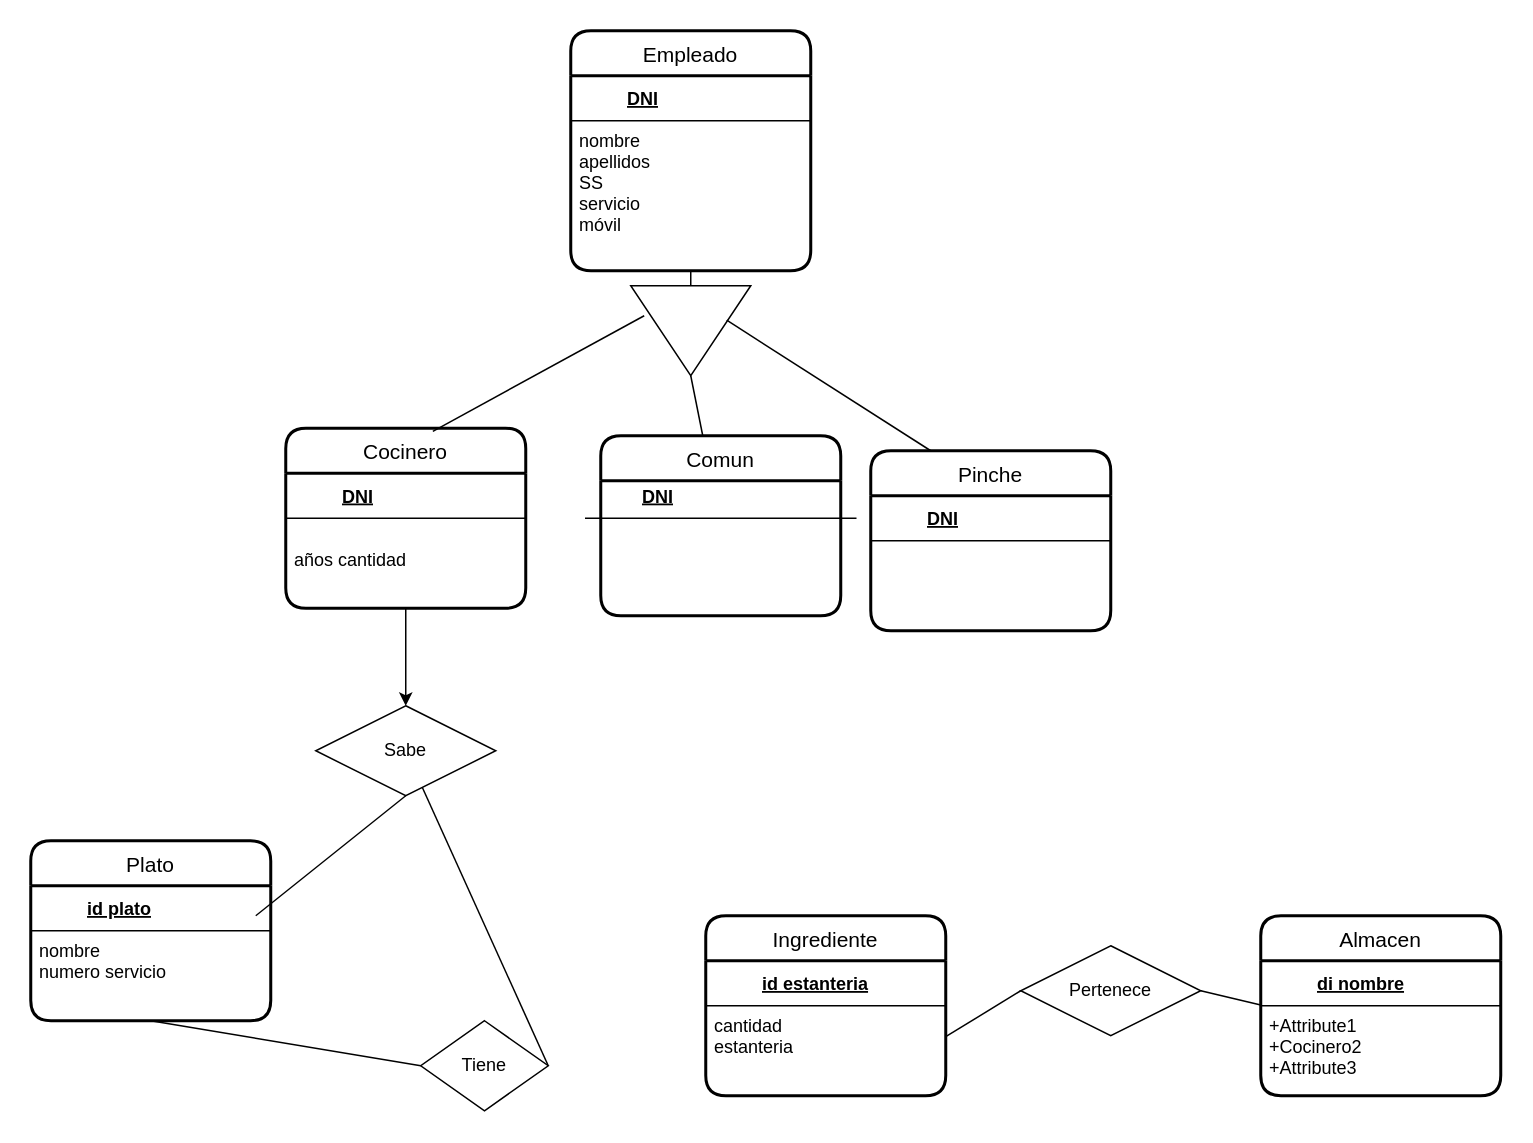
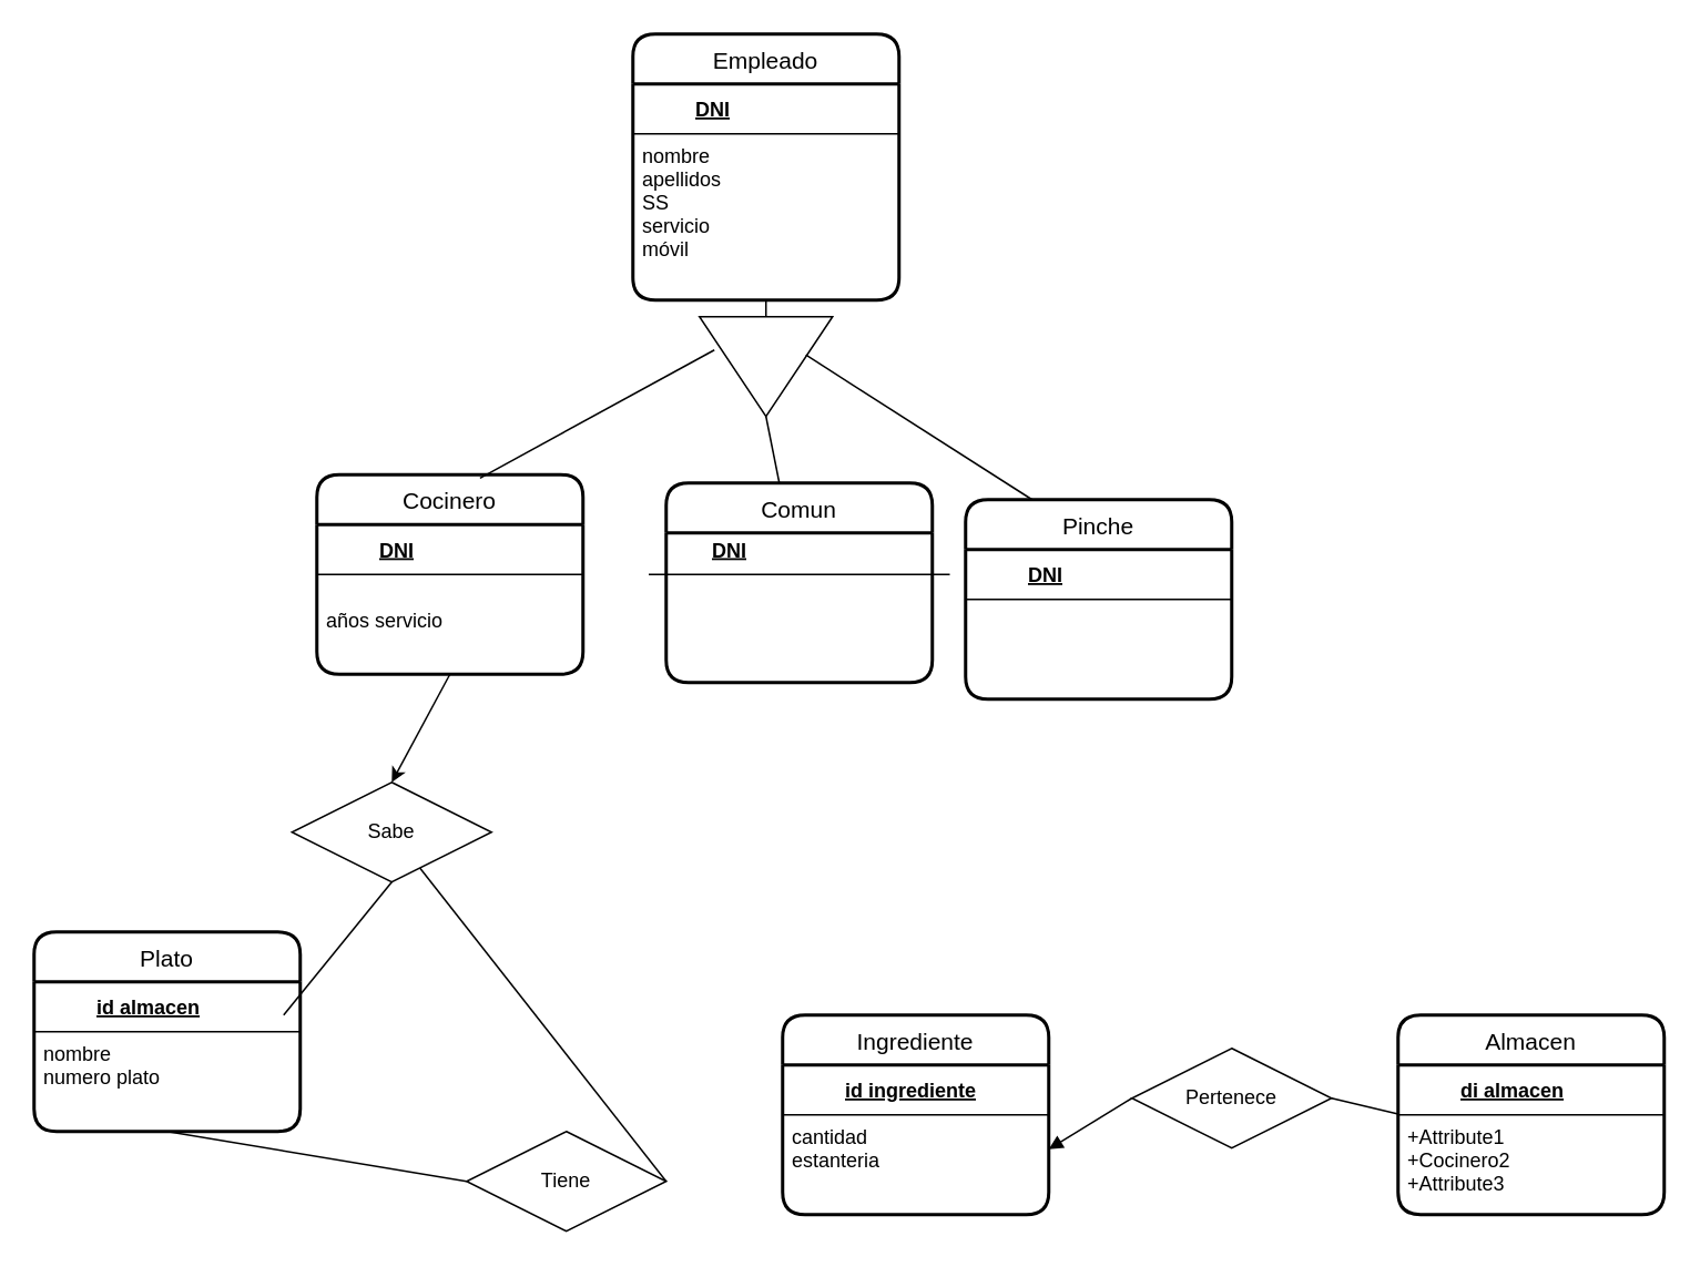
- <mxCell id="18" value="&#10;años cantidad" style="align=left;strokeColor=none;fillColor=none;spacingLeft=4;fontSize=12;verticalAlign=top;resizable=0;rotatable=0;part=1;" vertex="1" parent="13"><mxGeometry y="60" width="160" height="60" as="geometry" /></mxCell>
+ <mxCell id="18" value="&#10;años servicio" style="align=left;strokeColor=none;fillColor=none;spacingLeft=4;fontSize=12;verticalAlign=top;resizable=0;rotatable=0;part=1;" vertex="1" parent="13"><mxGeometry y="60" width="160" height="60" as="geometry" /></mxCell>
- <mxCell id="50" value="Sabe" style="shape=rhombus;perimeter=rhombusPerimeter;whiteSpace=wrap;html=1;align=center;" vertex="1" parent="1"><mxGeometry x="210" y="470" width="120" height="60" as="geometry" /></mxCell>
+ <mxCell id="50" value="Sabe" style="shape=rhombus;perimeter=rhombusPerimeter;whiteSpace=wrap;html=1;align=center;" vertex="1" parent="1"><mxGeometry x="175" y="470" width="120" height="60" as="geometry" /></mxCell>
- <mxCell id="25" value="id plato" style="shape=partialRectangle;connectable=0;fillColor=none;top=0;left=0;bottom=0;right=0;align=left;spacingLeft=6;fontStyle=5;overflow=hidden;" vertex="1" parent="23"><mxGeometry x="30" width="130" height="30" as="geometry"><mxRectangle width="130" height="30" as="alternateBounds" /></mxGeometry></mxCell>
+ <mxCell id="25" value="id almacen" style="shape=partialRectangle;connectable=0;fillColor=none;top=0;left=0;bottom=0;right=0;align=left;spacingLeft=6;fontStyle=5;overflow=hidden;" vertex="1" parent="23"><mxGeometry x="30" width="130" height="30" as="geometry"><mxRectangle width="130" height="30" as="alternateBounds" /></mxGeometry></mxCell>
- <mxCell id="26" value="nombre&#10;numero servicio" style="align=left;strokeColor=none;fillColor=none;spacingLeft=4;fontSize=12;verticalAlign=top;resizable=0;rotatable=0;part=1;" vertex="1" parent="20"><mxGeometry y="60" width="160" height="60" as="geometry" /></mxCell>
+ <mxCell id="26" value="nombre&#10;numero plato" style="align=left;strokeColor=none;fillColor=none;spacingLeft=4;fontSize=12;verticalAlign=top;resizable=0;rotatable=0;part=1;" vertex="1" parent="20"><mxGeometry y="60" width="160" height="60" as="geometry" /></mxCell>
- <mxCell id="31" value="id estanteria" style="shape=partialRectangle;connectable=0;fillColor=none;top=0;left=0;bottom=0;right=0;align=left;spacingLeft=6;fontStyle=5;overflow=hidden;" vertex="1" parent="29"><mxGeometry x="30" width="130" height="30" as="geometry"><mxRectangle width="130" height="30" as="alternateBounds" /></mxGeometry></mxCell>
+ <mxCell id="31" value="id ingrediente" style="shape=partialRectangle;connectable=0;fillColor=none;top=0;left=0;bottom=0;right=0;align=left;spacingLeft=6;fontStyle=5;overflow=hidden;" vertex="1" parent="29"><mxGeometry x="30" width="130" height="30" as="geometry"><mxRectangle width="130" height="30" as="alternateBounds" /></mxGeometry></mxCell>
- <mxCell id="37" value="di nombre" style="shape=partialRectangle;connectable=0;fillColor=none;top=0;left=0;bottom=0;right=0;align=left;spacingLeft=6;fontStyle=5;overflow=hidden;" vertex="1" parent="35"><mxGeometry x="30" width="130" height="30" as="geometry"><mxRectangle width="130" height="30" as="alternateBounds" /></mxGeometry></mxCell>
+ <mxCell id="37" value="di almacen" style="shape=partialRectangle;connectable=0;fillColor=none;top=0;left=0;bottom=0;right=0;align=left;spacingLeft=6;fontStyle=5;overflow=hidden;" vertex="1" parent="35"><mxGeometry x="30" width="130" height="30" as="geometry"><mxRectangle width="130" height="30" as="alternateBounds" /></mxGeometry></mxCell>
- <mxCell id="43" value="" style="endArrow=none;html=1;rounded=0;exitX=0;exitY=0.5;exitDx=0;exitDy=0;entryX=1;entryY=0.344;entryDx=0;entryDy=0;entryPerimeter=0;" edge="1" parent="1" source="42" target="32"><mxGeometry relative="1" as="geometry"><mxPoint x="440" y="460" as="sourcePoint" /><mxPoint x="600" y="460" as="targetPoint" /></mxGeometry></mxCell>
+ <mxCell id="43" value="" style="endArrow=block;html=1;rounded=0;exitX=0;exitY=0.5;exitDx=0;exitDy=0;entryX=1;entryY=0.344;entryDx=0;entryDy=0;entryPerimeter=0;" edge="1" parent="1" source="42" target="32"><mxGeometry relative="1" as="geometry"><mxPoint x="440" y="460" as="sourcePoint" /><mxPoint x="600" y="460" as="targetPoint" /></mxGeometry></mxCell>
- <mxCell id="39" value="Tiene" style="shape=rhombus;perimeter=rhombusPerimeter;whiteSpace=wrap;html=1;align=center;" vertex="1" parent="1"><mxGeometry x="280" y="680" width="85" height="60" as="geometry" /></mxCell>
+ <mxCell id="39" value="Tiene" style="shape=rhombus;perimeter=rhombusPerimeter;whiteSpace=wrap;html=1;align=center;" vertex="1" parent="1"><mxGeometry x="280" y="680" width="120" height="60" as="geometry" /></mxCell>
